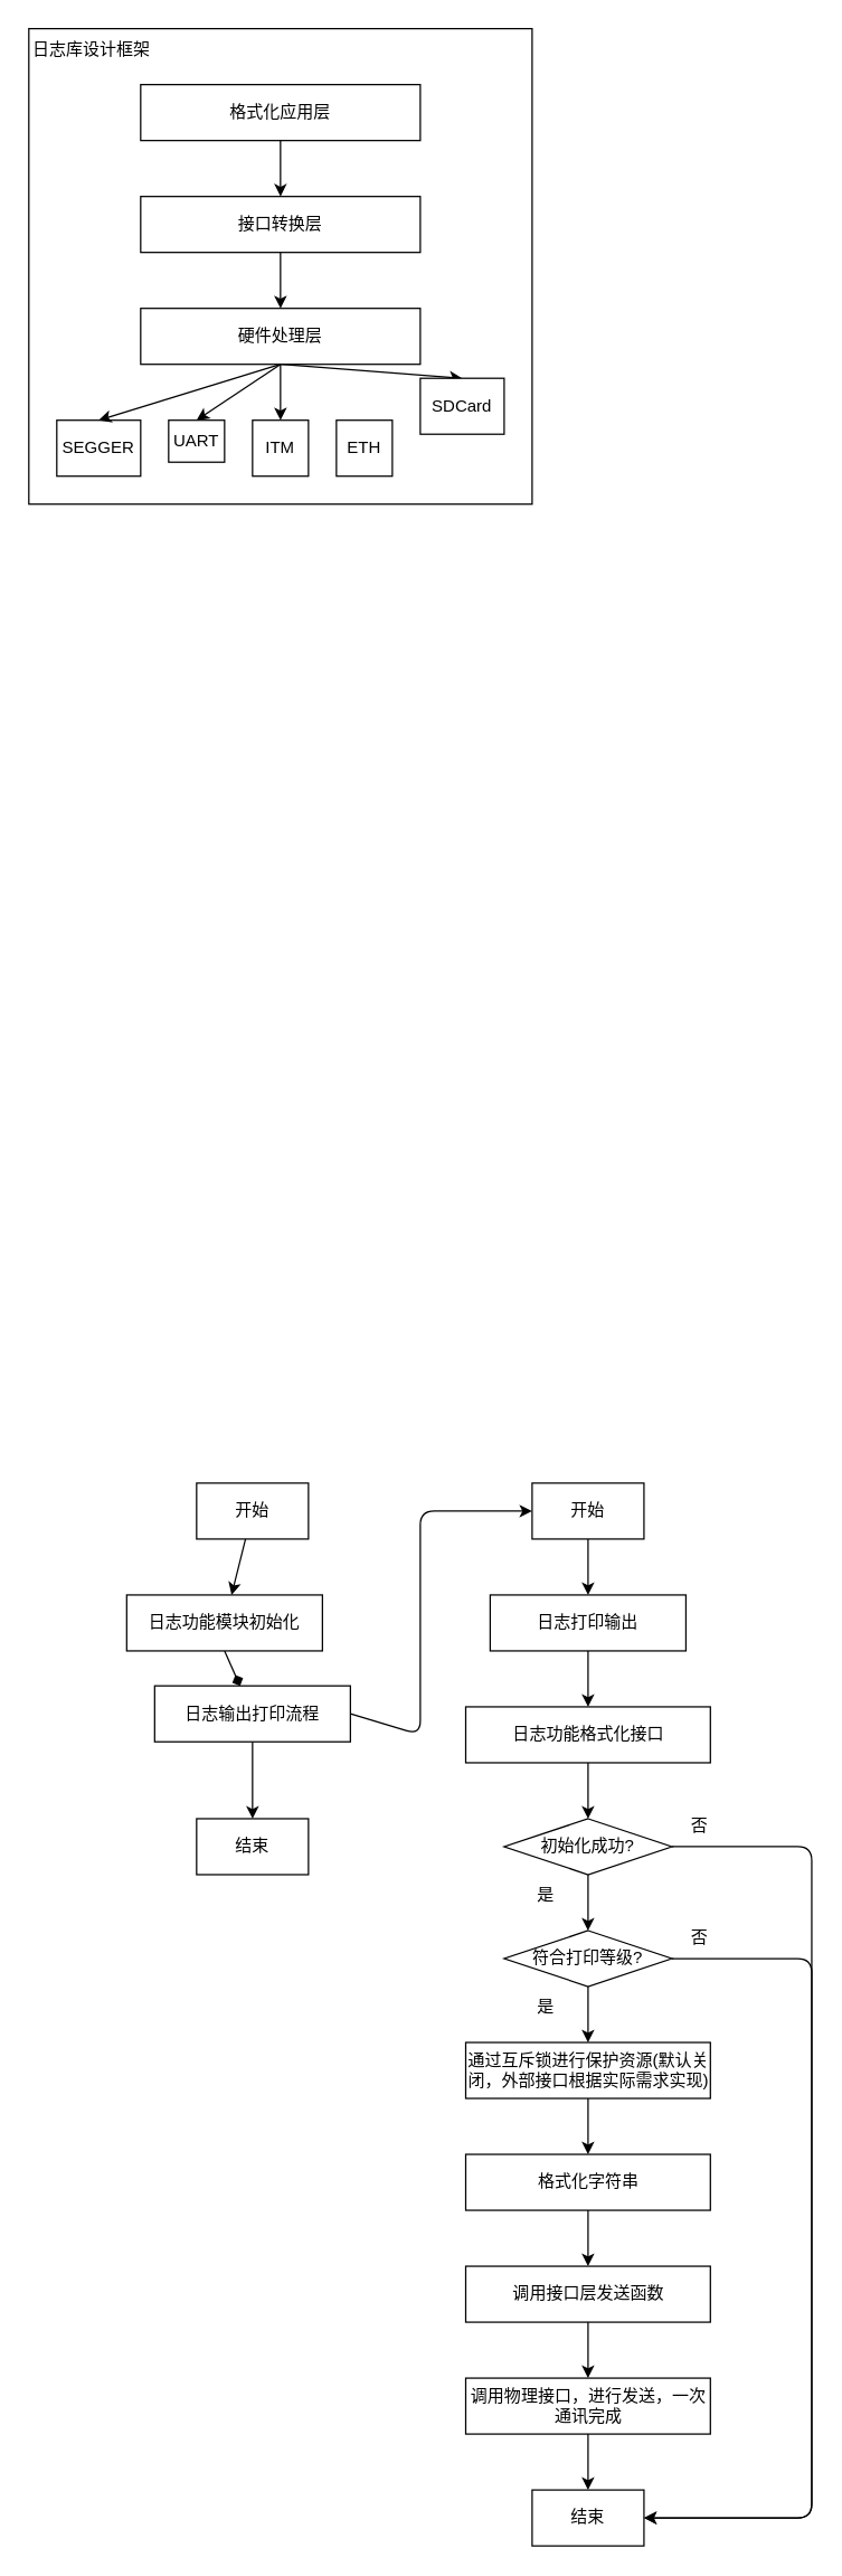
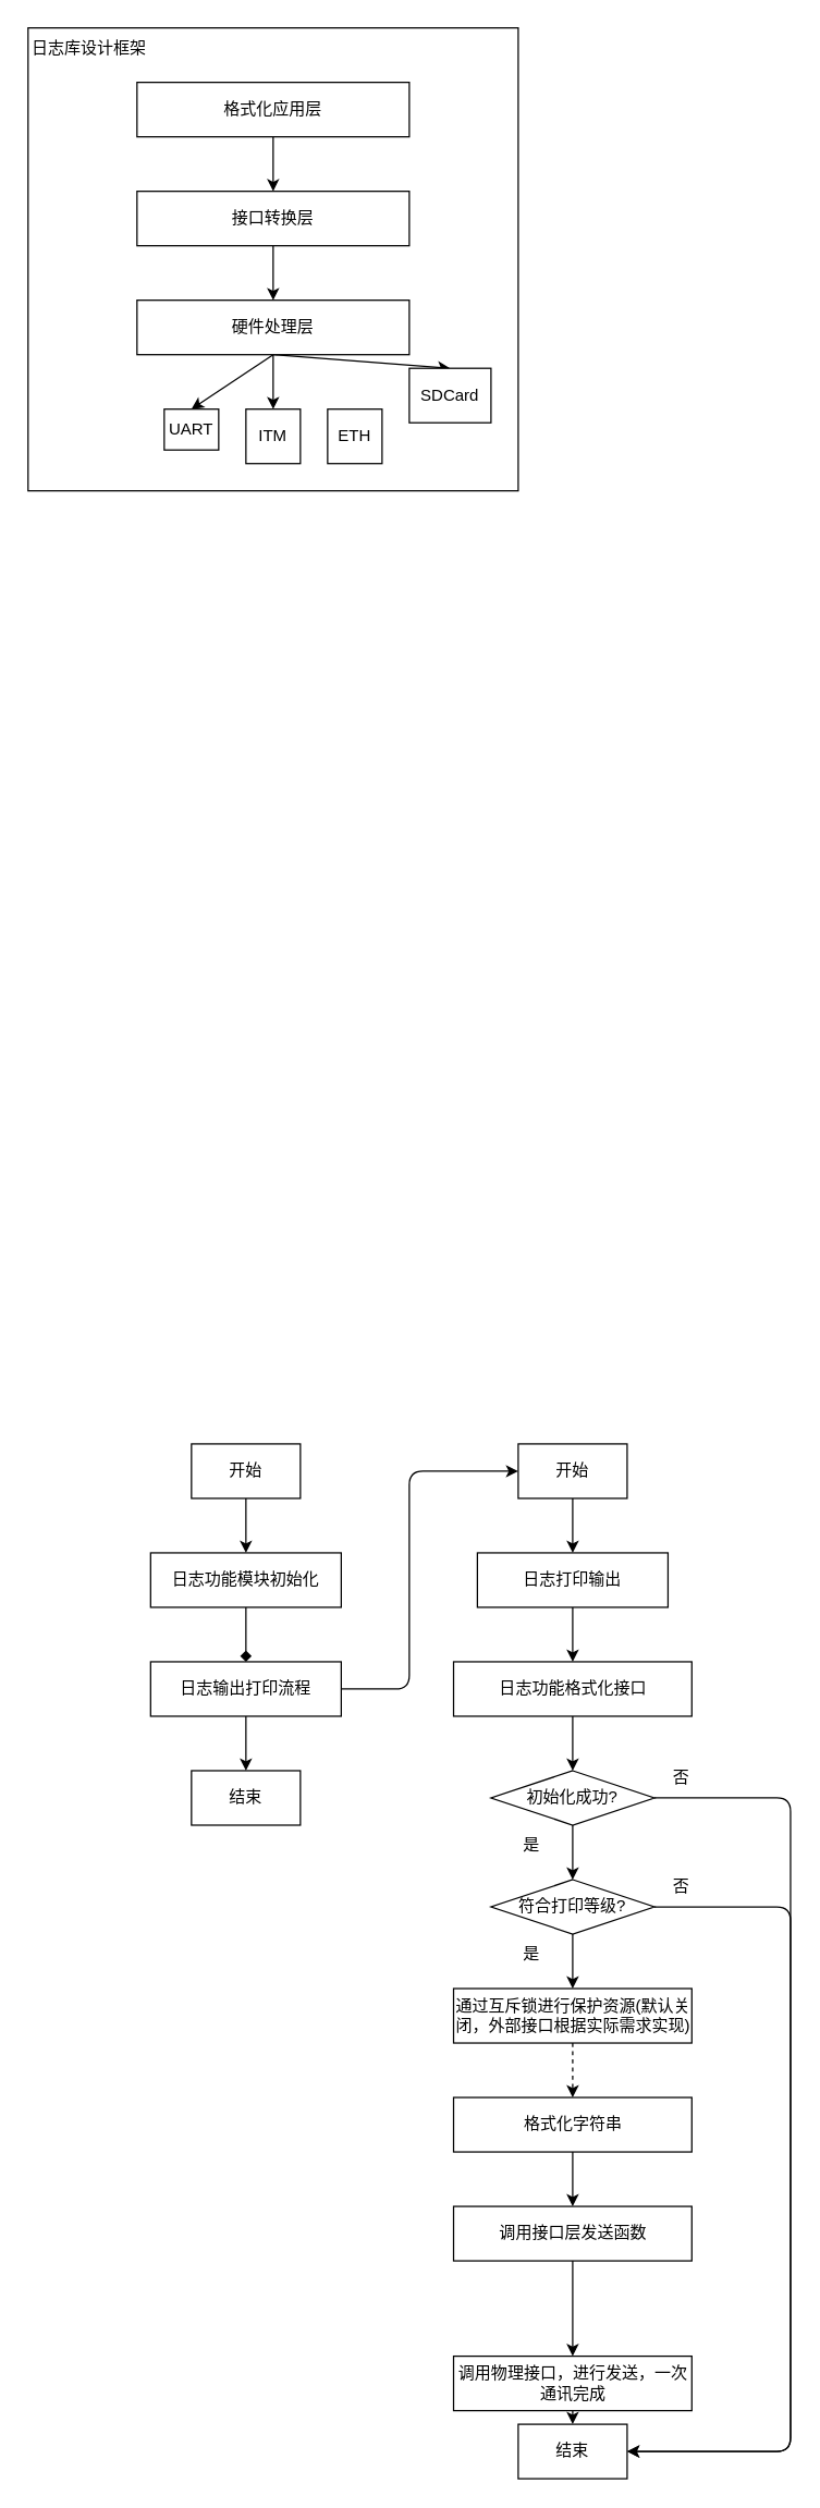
- <mxCell id="16" style="edgeStyle=none;html=1;exitX=0.5;exitY=1;exitDx=0;exitDy=0;entryX=0.5;entryY=0;entryDx=0;entryDy=0;" parent="1" source="10" target="12" edge="1"><mxGeometry relative="1" as="geometry" /></mxCell>
- <mxCell id="12" value="SEGGER" style="rounded=0;whiteSpace=wrap;html=1;" parent="1" vertex="1"><mxGeometry x="40" y="300" width="60" height="40" as="geometry" /></mxCell>
- <mxCell id="21" value="日志功能模块初始化" style="rounded=0;whiteSpace=wrap;html=1;" vertex="1" parent="1"><mxGeometry x="90" y="1140" width="140" height="40" as="geometry" /></mxCell>
+ <mxCell id="21" value="日志功能模块初始化" style="rounded=0;whiteSpace=wrap;html=1;" vertex="1" parent="1"><mxGeometry x="110" y="1140" width="140" height="40" as="geometry" /></mxCell>
- <mxCell id="31" value="日志输出打印流程" style="rounded=0;whiteSpace=wrap;html=1;" vertex="1" parent="1"><mxGeometry x="110" y="1205" width="140" height="40" as="geometry" /></mxCell>
+ <mxCell id="31" value="日志输出打印流程" style="rounded=0;whiteSpace=wrap;html=1;" vertex="1" parent="1"><mxGeometry x="110" y="1220" width="140" height="40" as="geometry" /></mxCell>
- <mxCell id="38" style="edgeStyle=none;html=1;exitX=0.5;exitY=1;exitDx=0;exitDy=0;entryX=0.5;entryY=0;entryDx=0;entryDy=0;" edge="1" parent="1" source="39" target="41"><mxGeometry relative="1" as="geometry" /></mxCell>
+ <mxCell id="38" style="edgeStyle=none;html=1;exitX=0.5;exitY=1;exitDx=0;exitDy=0;entryX=0.5;entryY=0;entryDx=0;entryDy=0;dashed=1;" edge="1" parent="1" source="39" target="41"><mxGeometry relative="1" as="geometry" /></mxCell>
- <mxCell id="45" value="调用物理接口，进行发送，一次通讯完成" style="rounded=0;whiteSpace=wrap;html=1;" vertex="1" parent="1"><mxGeometry x="332.5" y="1700" width="175" height="40" as="geometry" /></mxCell>
+ <mxCell id="45" value="调用物理接口，进行发送，一次通讯完成" style="rounded=0;whiteSpace=wrap;html=1;" vertex="1" parent="1"><mxGeometry x="332.5" y="1730" width="175" height="40" as="geometry" /></mxCell>
